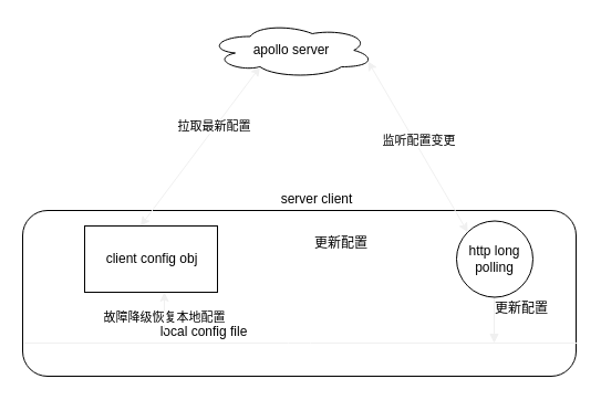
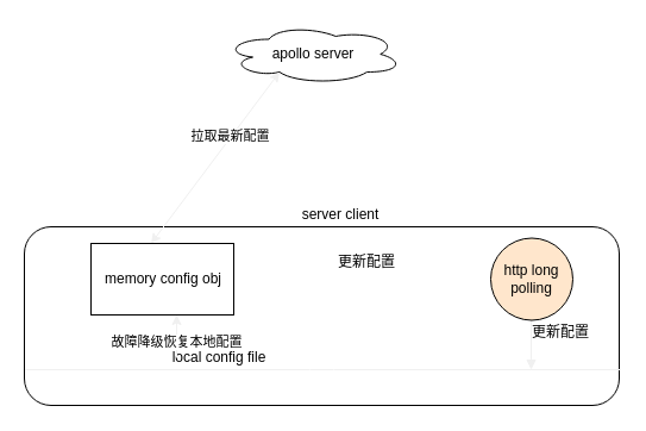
- <mxCell id="7" value="" style="endArrow=classic;startArrow=classic;html=1;strokeColor=#F0F0F0;exitX=0;exitY=0;exitDx=0;exitDy=0;entryX=0.96;entryY=0.7;entryDx=0;entryDy=0;entryPerimeter=0;" parent="1" source="6" target="2" edge="1"><mxGeometry width="50" height="50" relative="1" as="geometry"><mxPoint x="220" y="130" as="sourcePoint" /><mxPoint x="270" y="80" as="targetPoint" /></mxGeometry></mxCell>
- <mxCell id="8" value="监听配置变更" style="edgeLabel;html=1;align=center;verticalAlign=middle;resizable=0;points=[];" parent="7" vertex="1" connectable="0"><mxGeometry x="0.048" y="-3" relative="1" as="geometry"><mxPoint as="offset" /></mxGeometry></mxCell>
- <mxCell id="19" value="client config obj" style="text;html=1;strokeColor=none;fillColor=none;align=center;verticalAlign=middle;whiteSpace=wrap;rounded=0;" parent="1" vertex="1"><mxGeometry x="77" y="224" width="120" height="20" as="geometry" /></mxCell>
+ <mxCell id="19" value="memory config obj" style="text;html=1;strokeColor=none;fillColor=none;align=center;verticalAlign=middle;whiteSpace=wrap;rounded=0;" parent="1" vertex="1"><mxGeometry x="77" y="224" width="120" height="20" as="geometry" /></mxCell>
- <mxCell id="6" value="http long polling" style="ellipse;whiteSpace=wrap;html=1;aspect=fixed;" parent="1" vertex="1"><mxGeometry x="412" y="199.5" width="69" height="69" as="geometry" /></mxCell>
+ <mxCell id="6" value="http long polling" style="ellipse;whiteSpace=wrap;html=1;aspect=fixed;fillColor=#ffe6cc;" parent="1" vertex="1"><mxGeometry x="412" y="199.5" width="69" height="69" as="geometry" /></mxCell>
